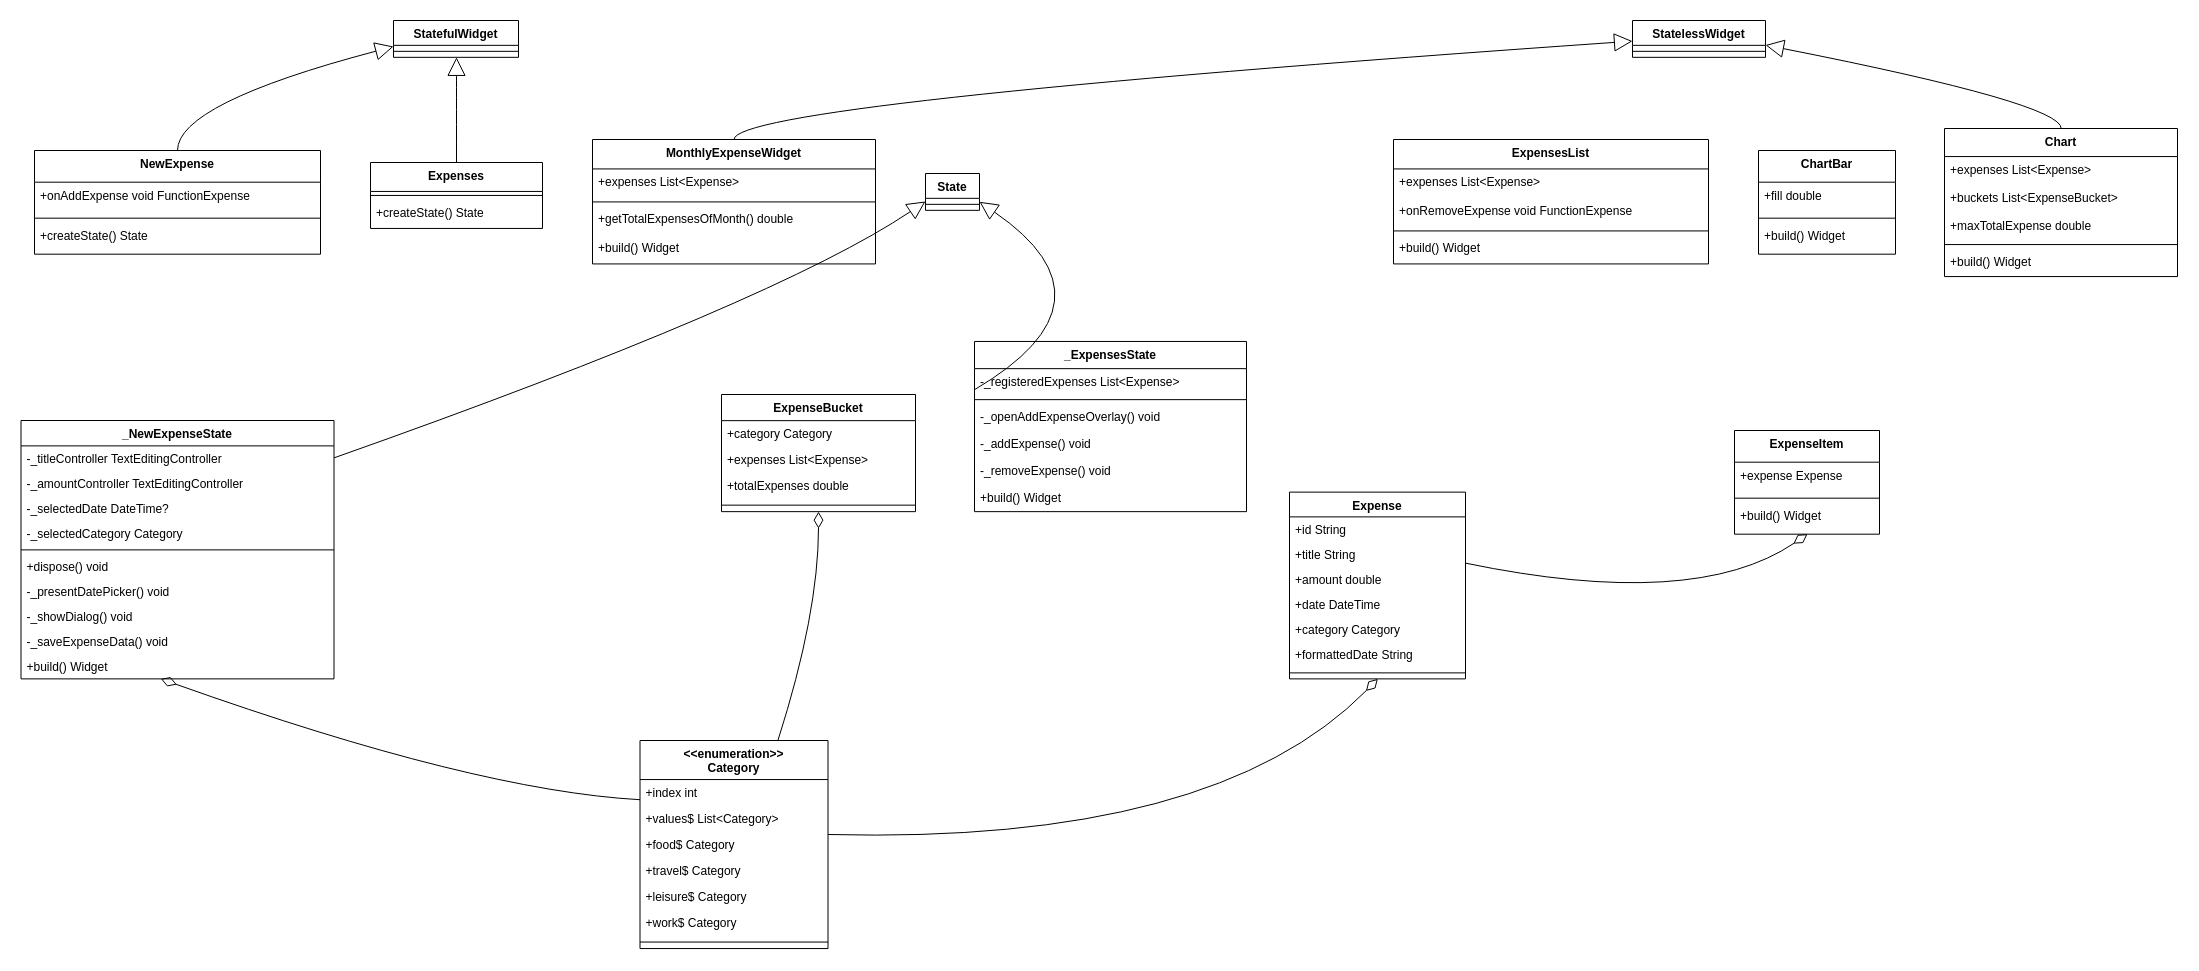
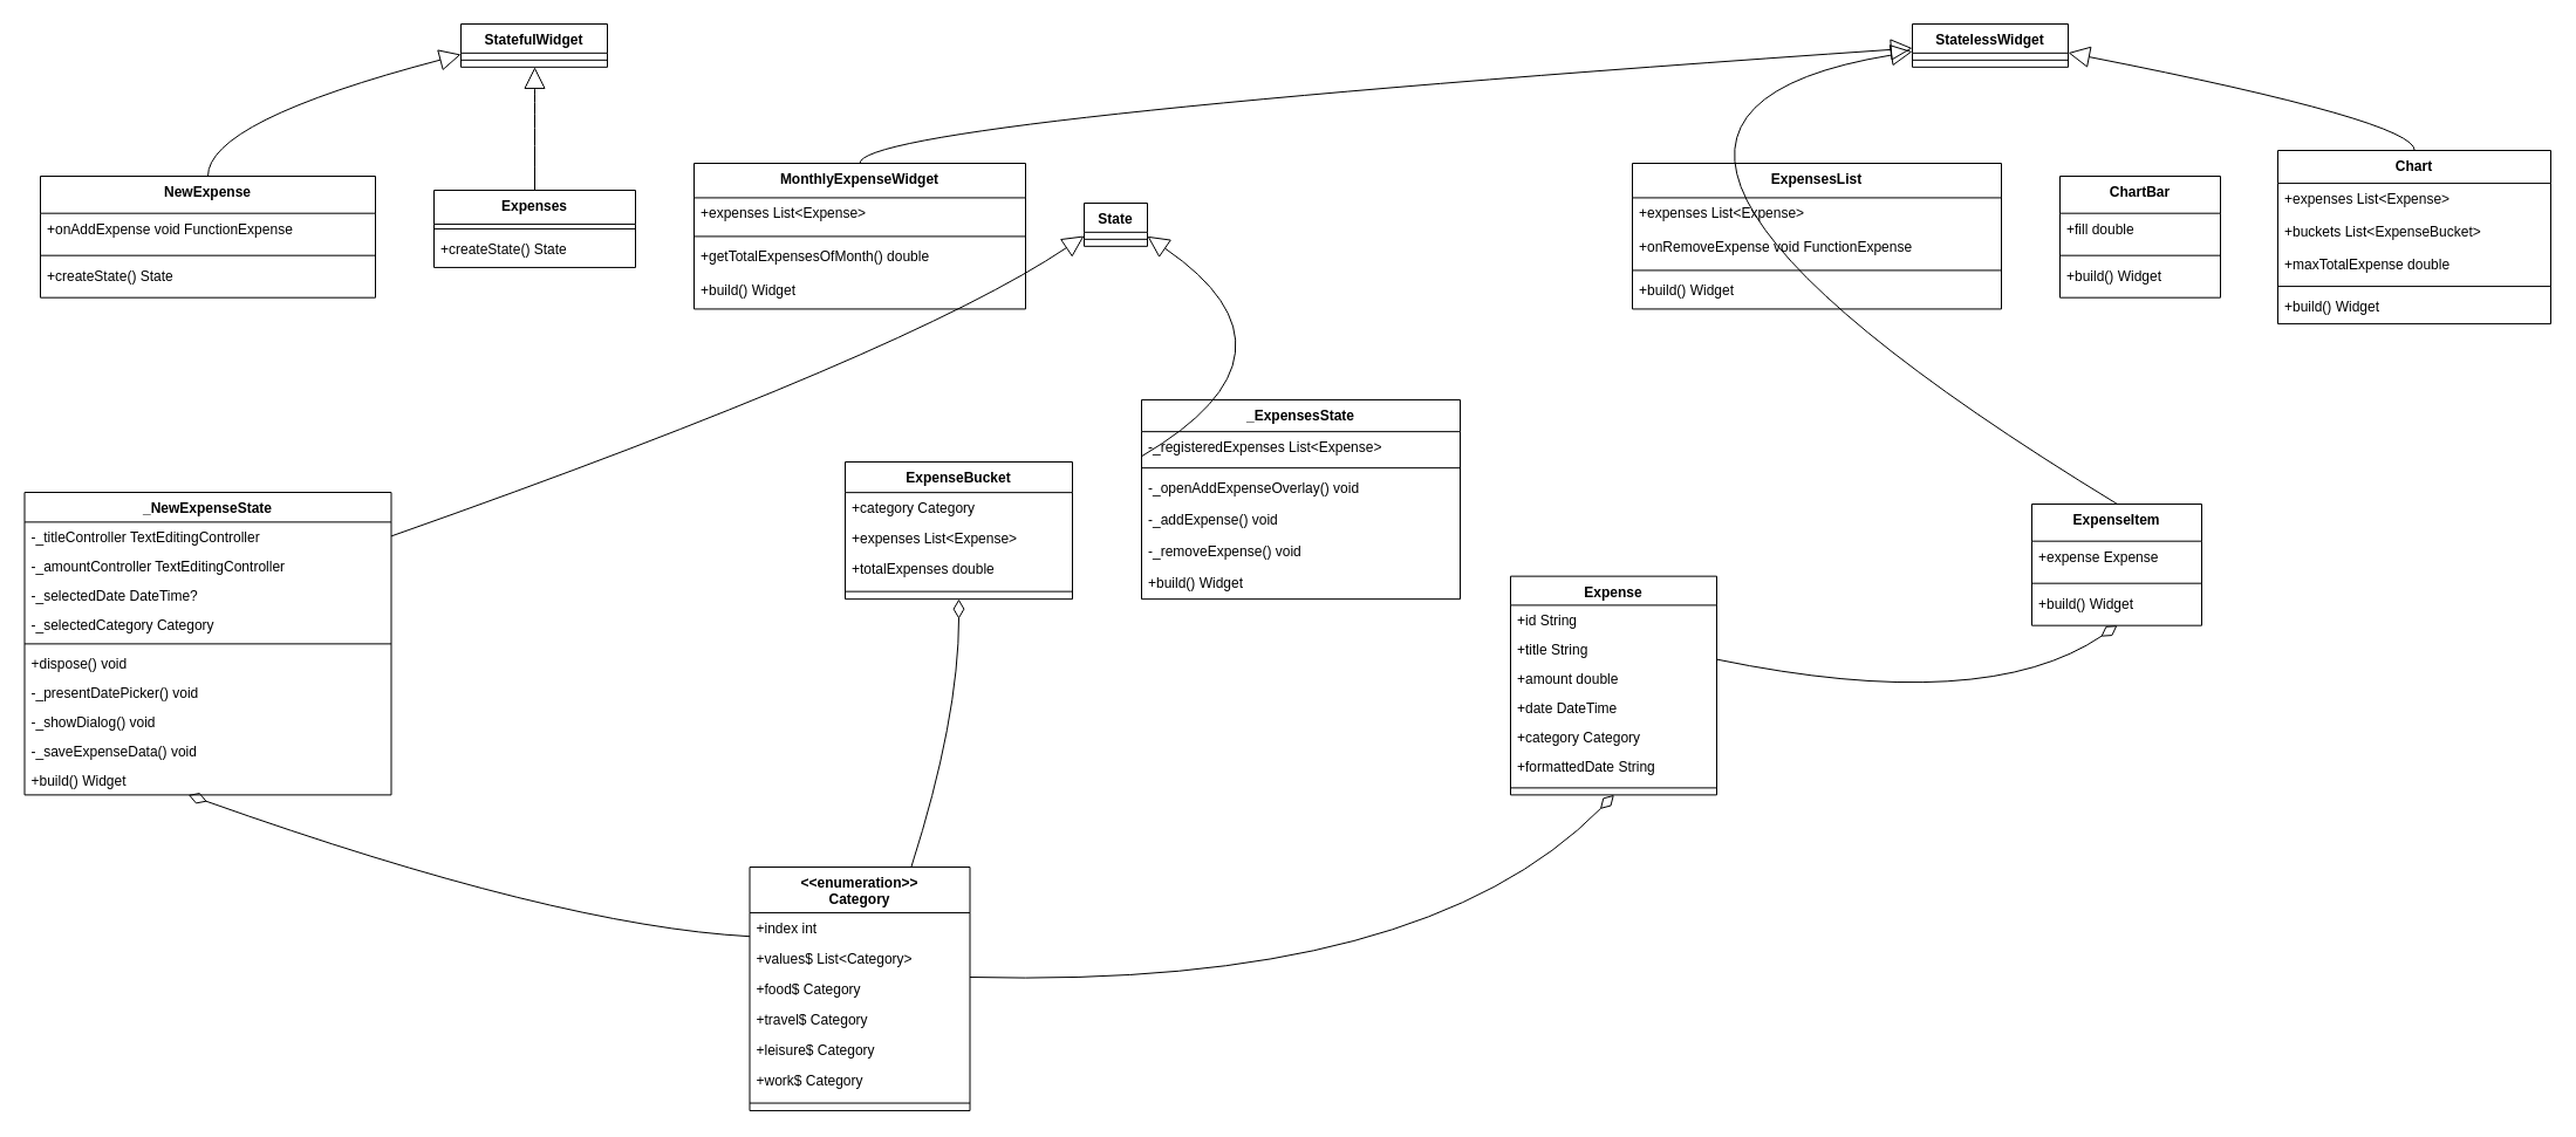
+ <mxCell id="84" value="" style="curved=1;startArrow=block;startSize=16;startFill=0;endArrow=none;exitX=-0.003;exitY=0.642;entryX=0.503;entryY=0.003;rounded=0;" edge="1" parent="1" source="29" target="54"><mxGeometry relative="1" as="geometry"><Array as="points"><mxPoint x="1271" y="103" /></Array></mxGeometry></mxCell>
